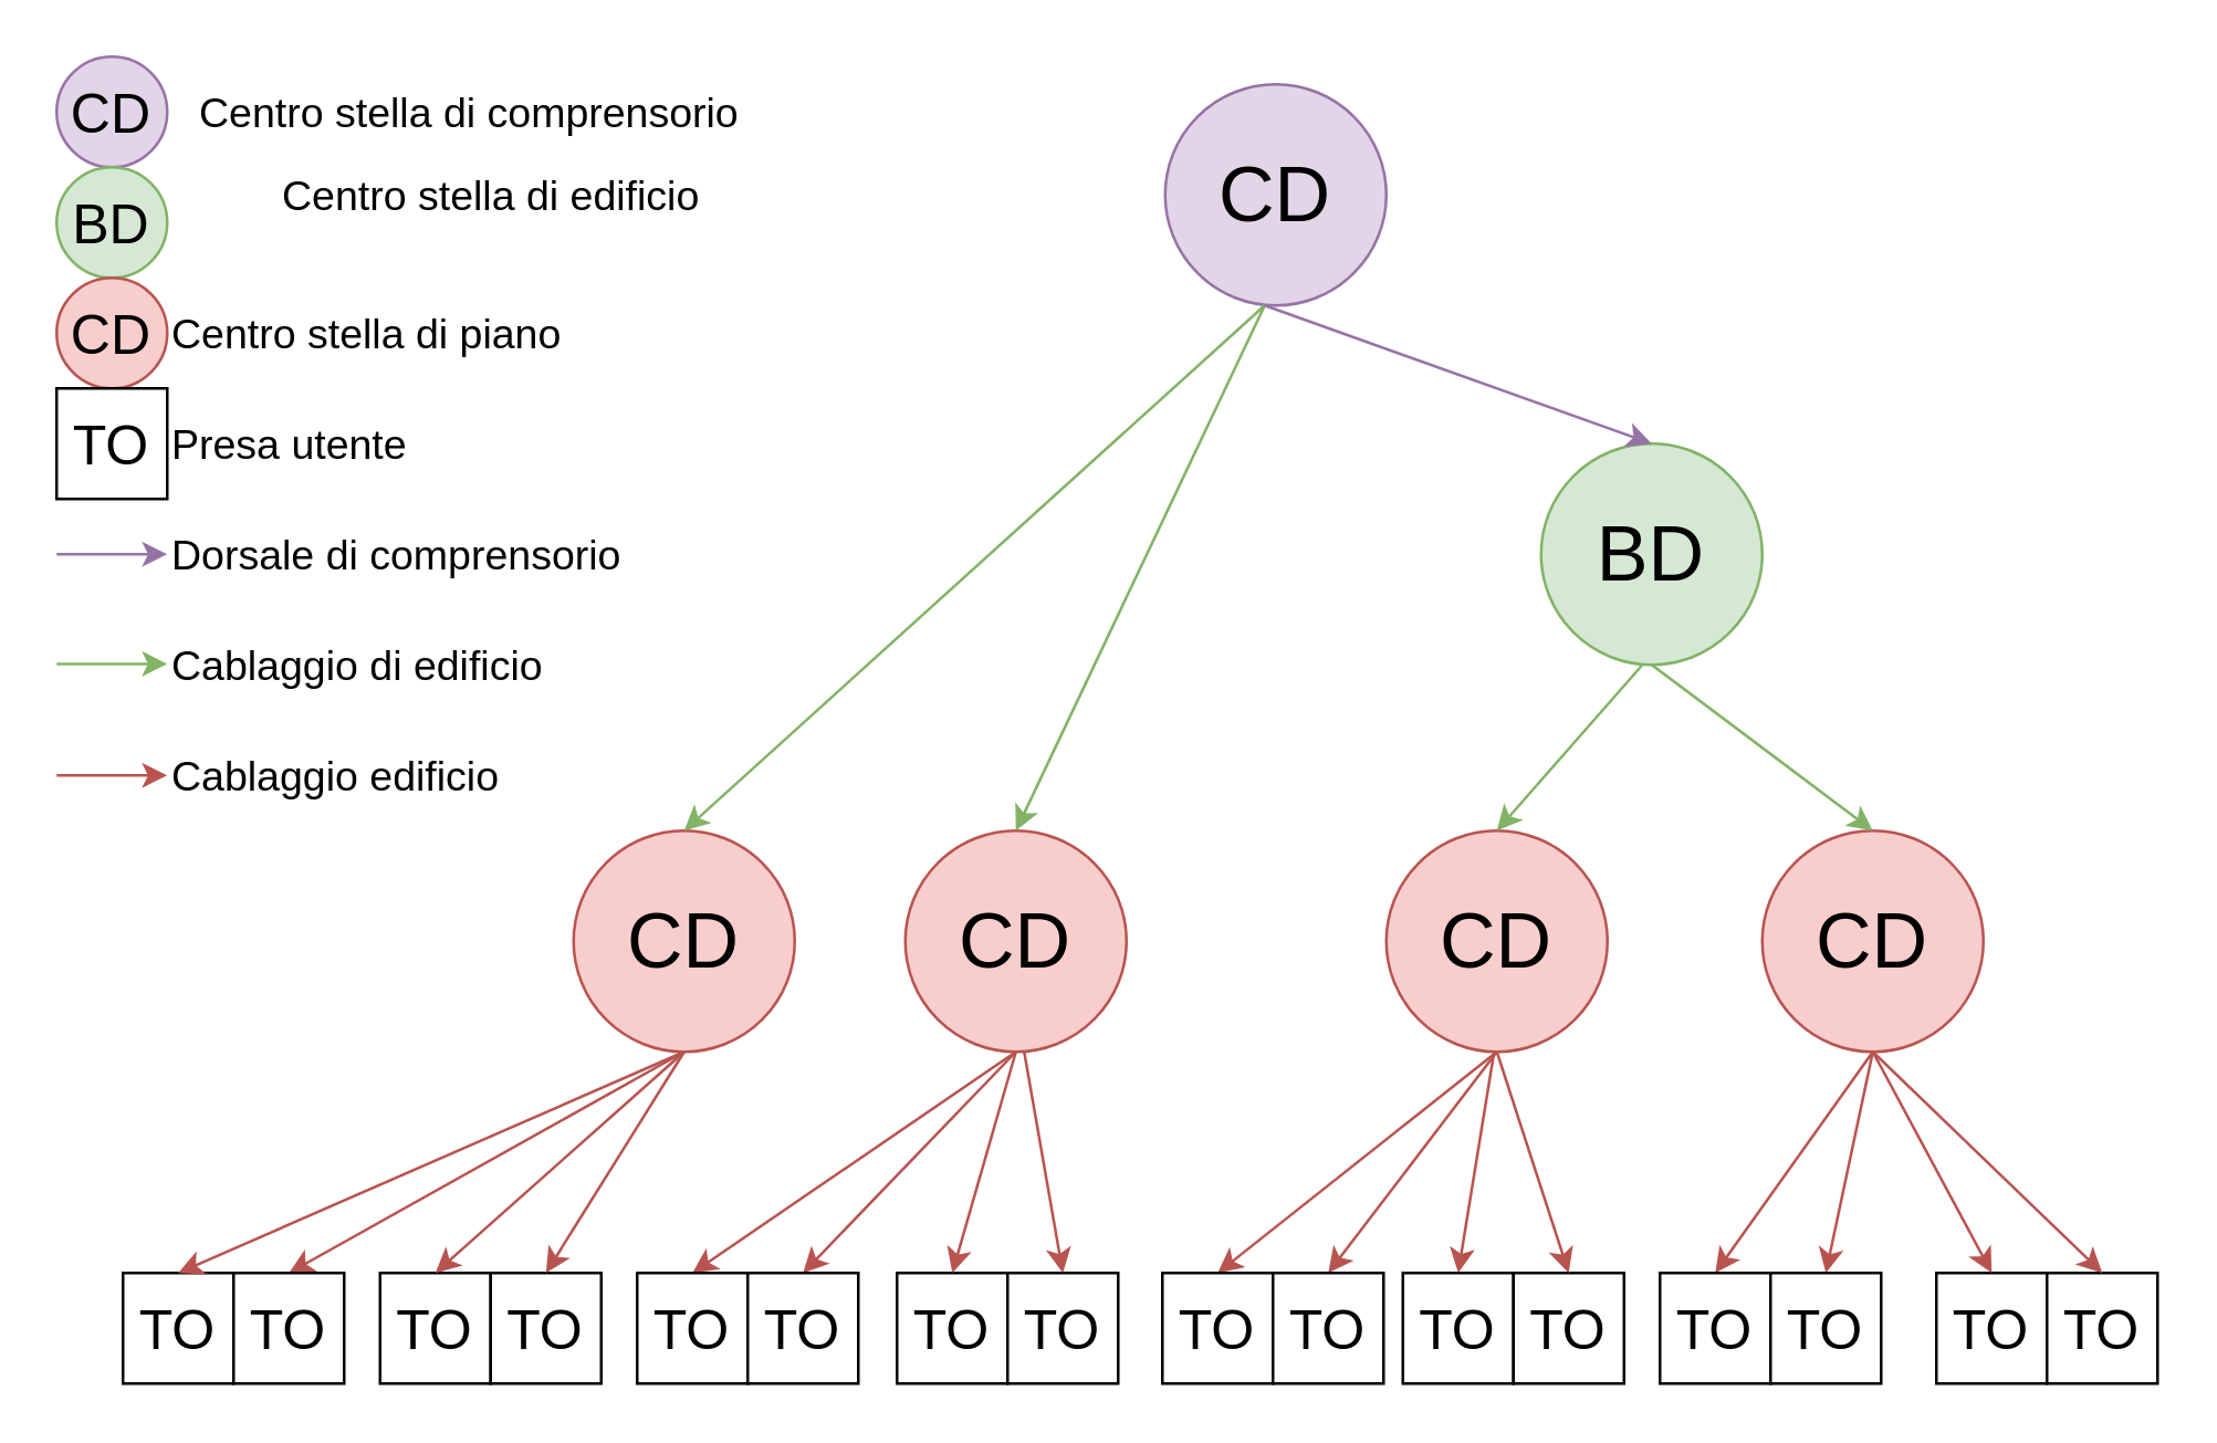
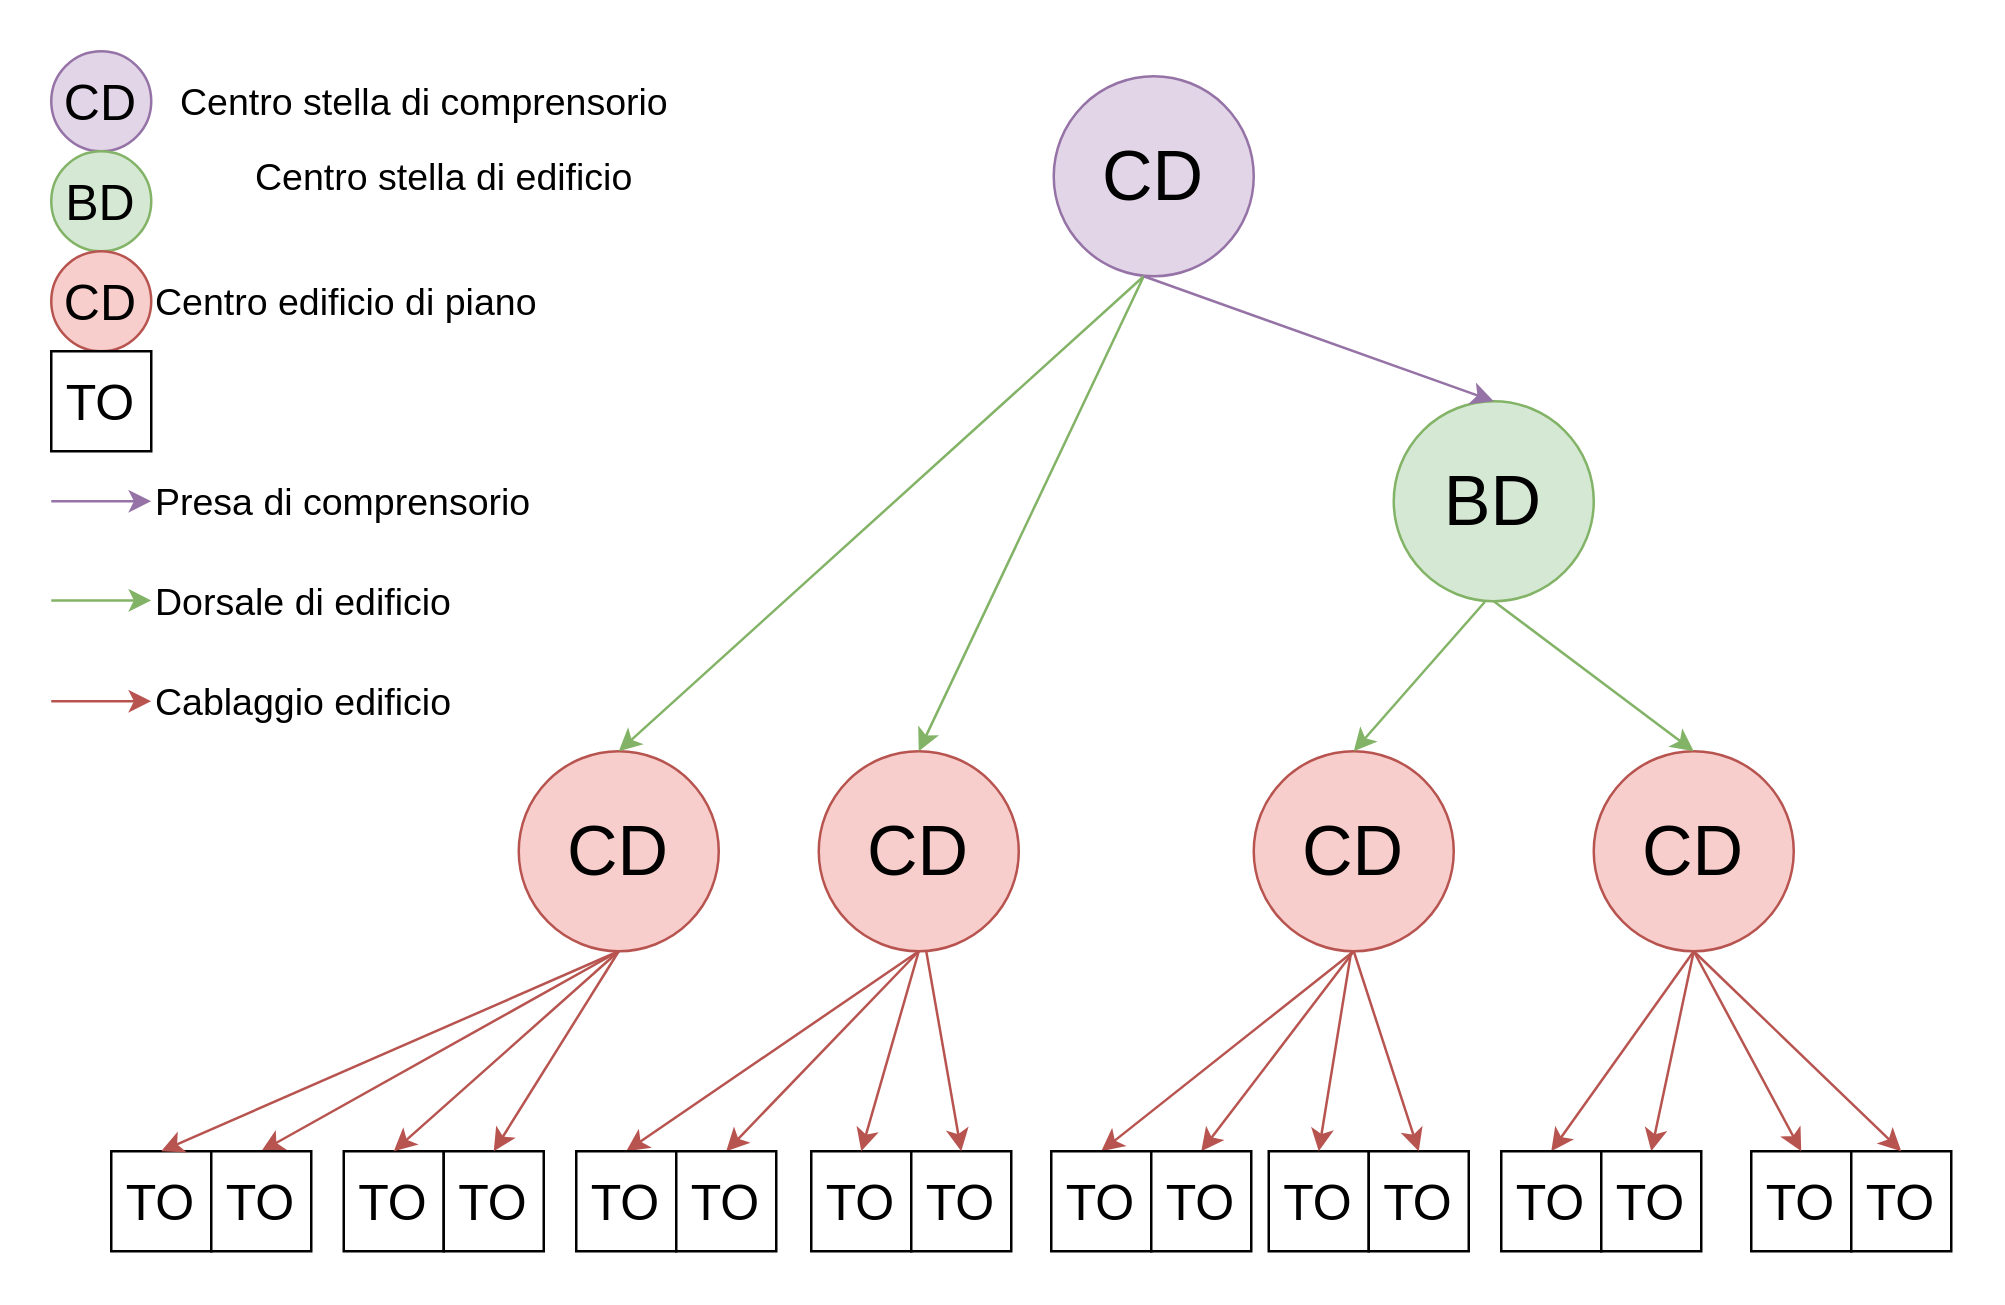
- <mxCell id="31" value="Centro stella di piano" style="text;html=1;strokeColor=none;fillColor=none;align=left;verticalAlign=middle;whiteSpace=wrap;rounded=0;fontSize=15;" parent="1" vertex="1"><mxGeometry x="60" y="110" width="270" height="20" as="geometry" /></mxCell>
+ <mxCell id="31" value="Centro edificio di piano" style="text;html=1;strokeColor=none;fillColor=none;align=left;verticalAlign=middle;whiteSpace=wrap;rounded=0;fontSize=15;" parent="1" vertex="1"><mxGeometry x="60" y="110" width="270" height="20" as="geometry" /></mxCell>
- <mxCell id="32" value="Presa utente" style="text;html=1;strokeColor=none;fillColor=none;align=left;verticalAlign=middle;whiteSpace=wrap;rounded=0;fontSize=15;" parent="1" vertex="1"><mxGeometry x="60" y="150" width="270" height="20" as="geometry" /></mxCell>
- <mxCell id="33" value="Dorsale di comprensorio" style="text;html=1;strokeColor=none;fillColor=none;align=left;verticalAlign=middle;whiteSpace=wrap;rounded=0;fontSize=15;" parent="1" vertex="1"><mxGeometry x="60" y="190" width="270" height="20" as="geometry" /></mxCell>
+ <mxCell id="33" value="Presa di comprensorio" style="text;html=1;strokeColor=none;fillColor=none;align=left;verticalAlign=middle;whiteSpace=wrap;rounded=0;fontSize=15;" parent="1" vertex="1"><mxGeometry x="60" y="190" width="270" height="20" as="geometry" /></mxCell>
- <mxCell id="34" value="Cablaggio di edificio" style="text;html=1;strokeColor=none;fillColor=none;align=left;verticalAlign=middle;whiteSpace=wrap;rounded=0;fontSize=15;" parent="1" vertex="1"><mxGeometry x="60" y="230" width="270" height="20" as="geometry" /></mxCell>
+ <mxCell id="34" value="Dorsale di edificio" style="text;html=1;strokeColor=none;fillColor=none;align=left;verticalAlign=middle;whiteSpace=wrap;rounded=0;fontSize=15;" parent="1" vertex="1"><mxGeometry x="60" y="230" width="270" height="20" as="geometry" /></mxCell>
